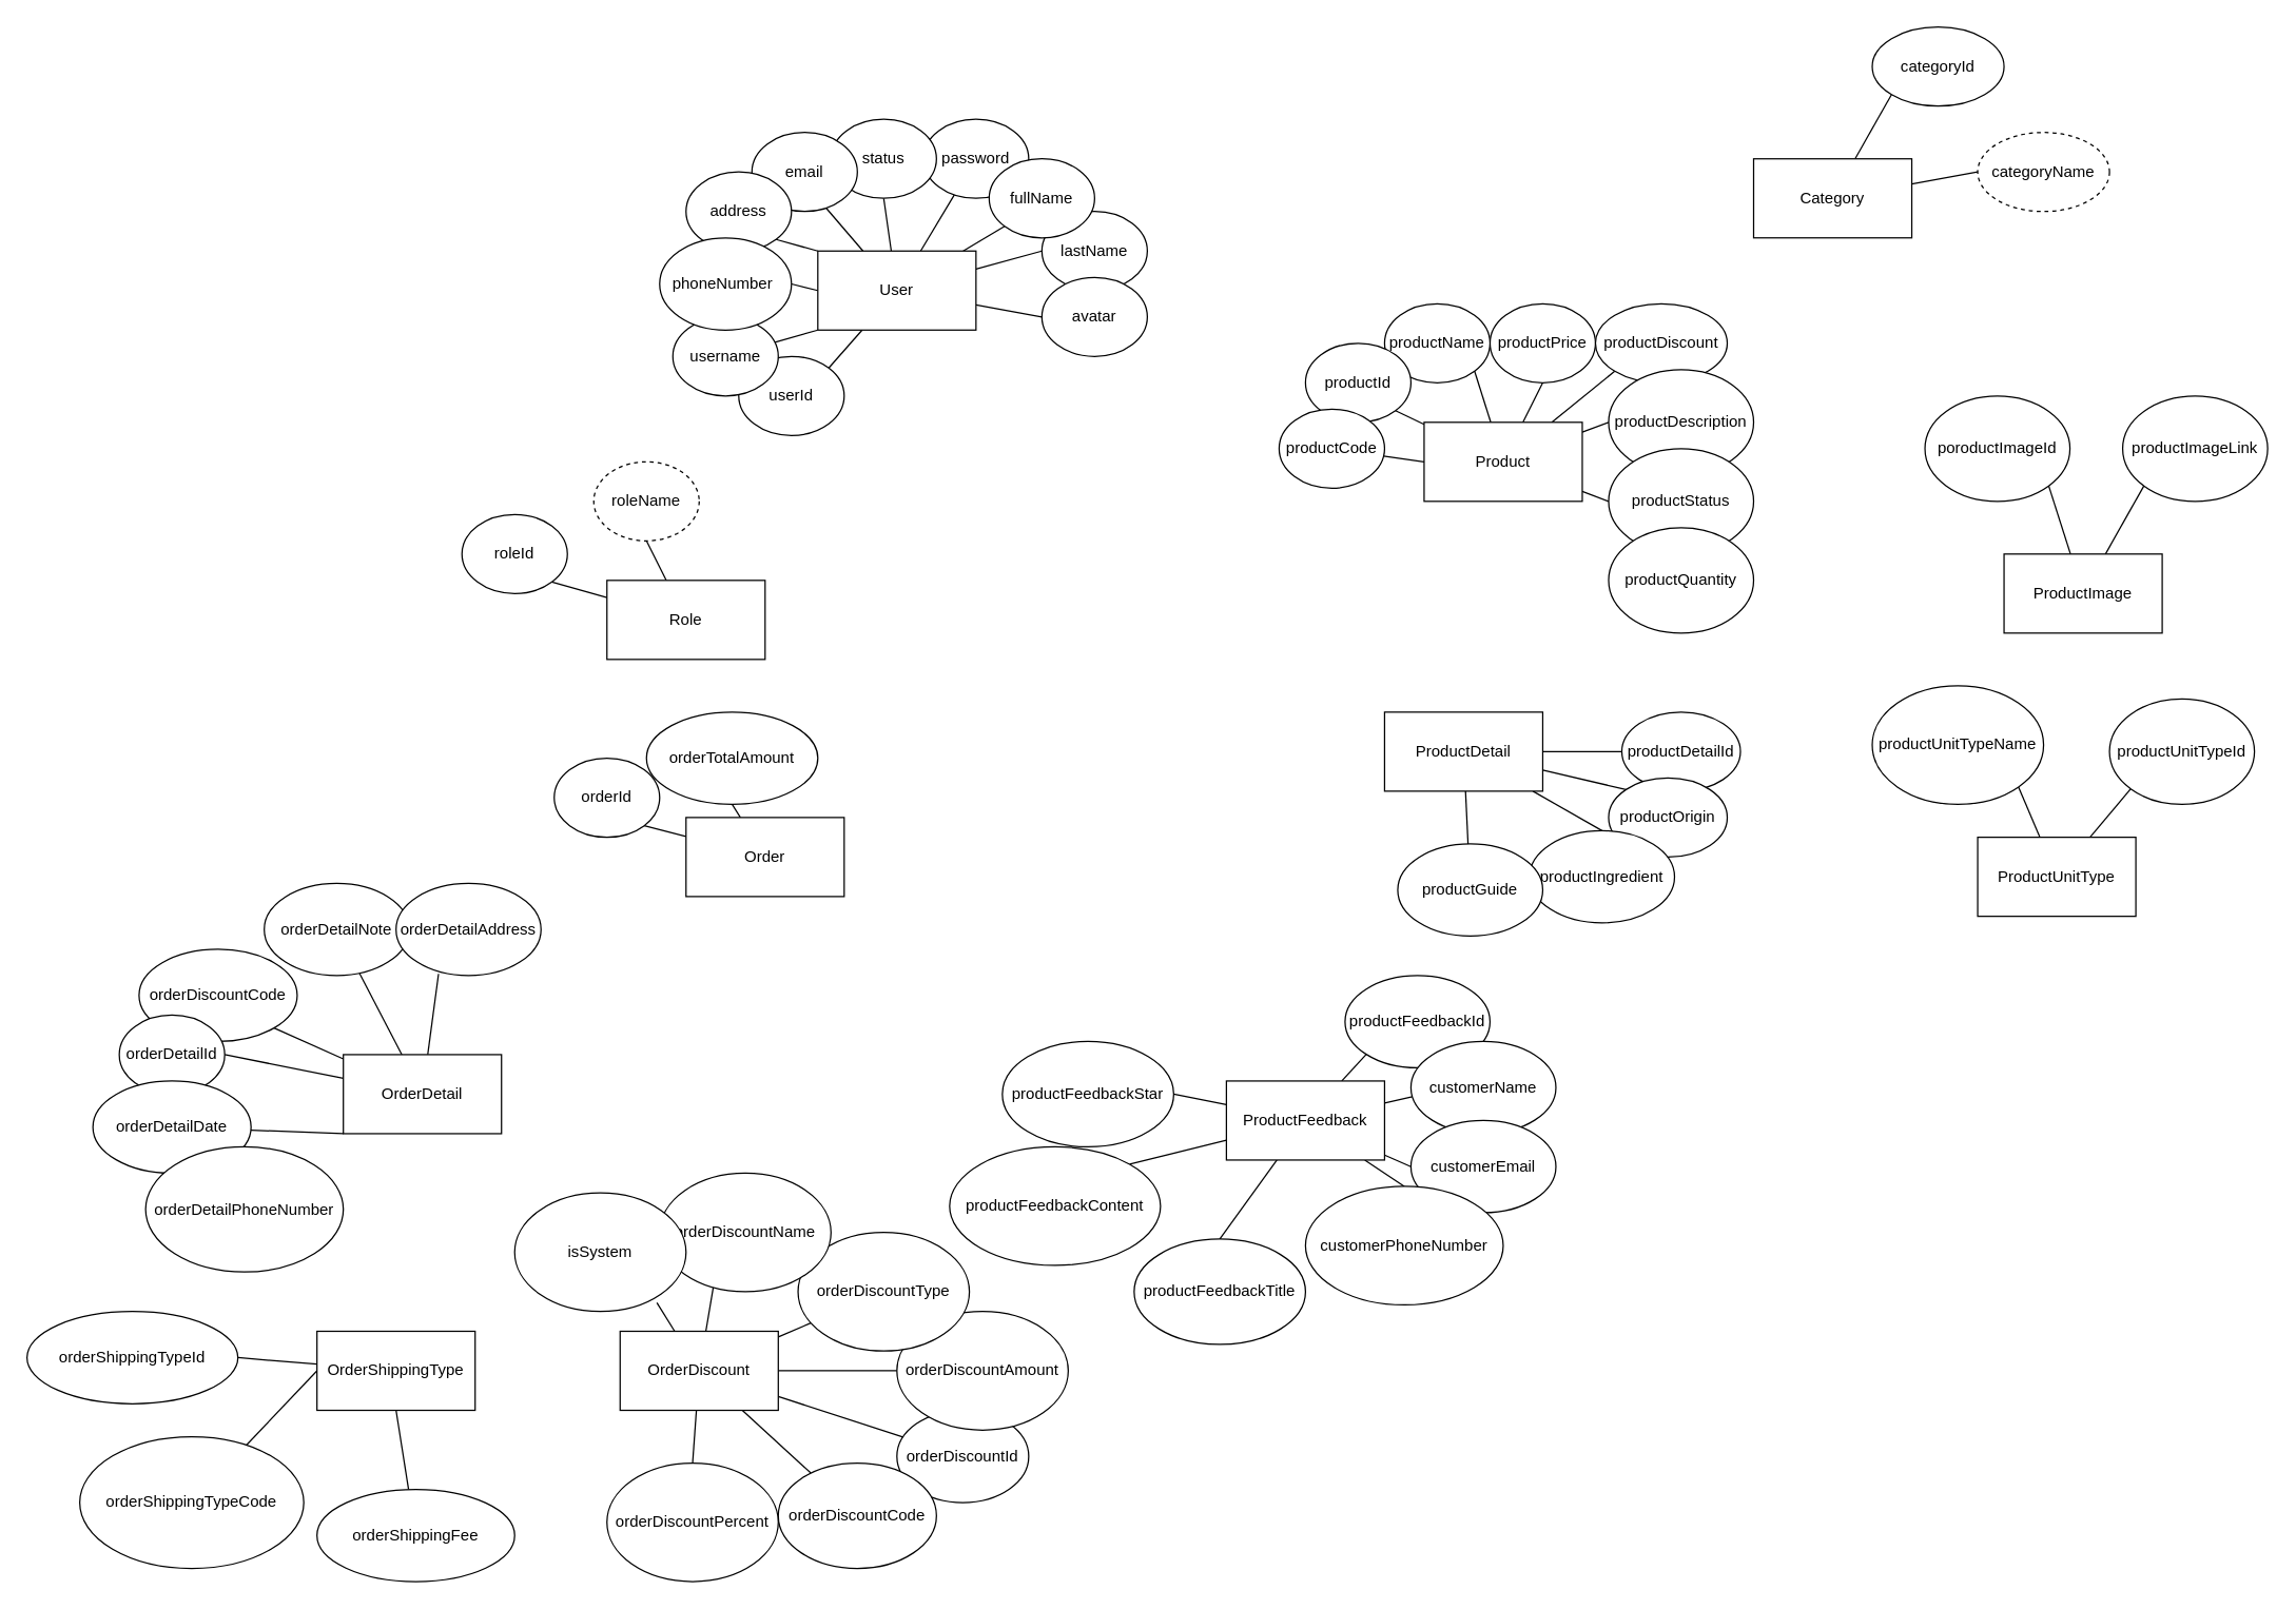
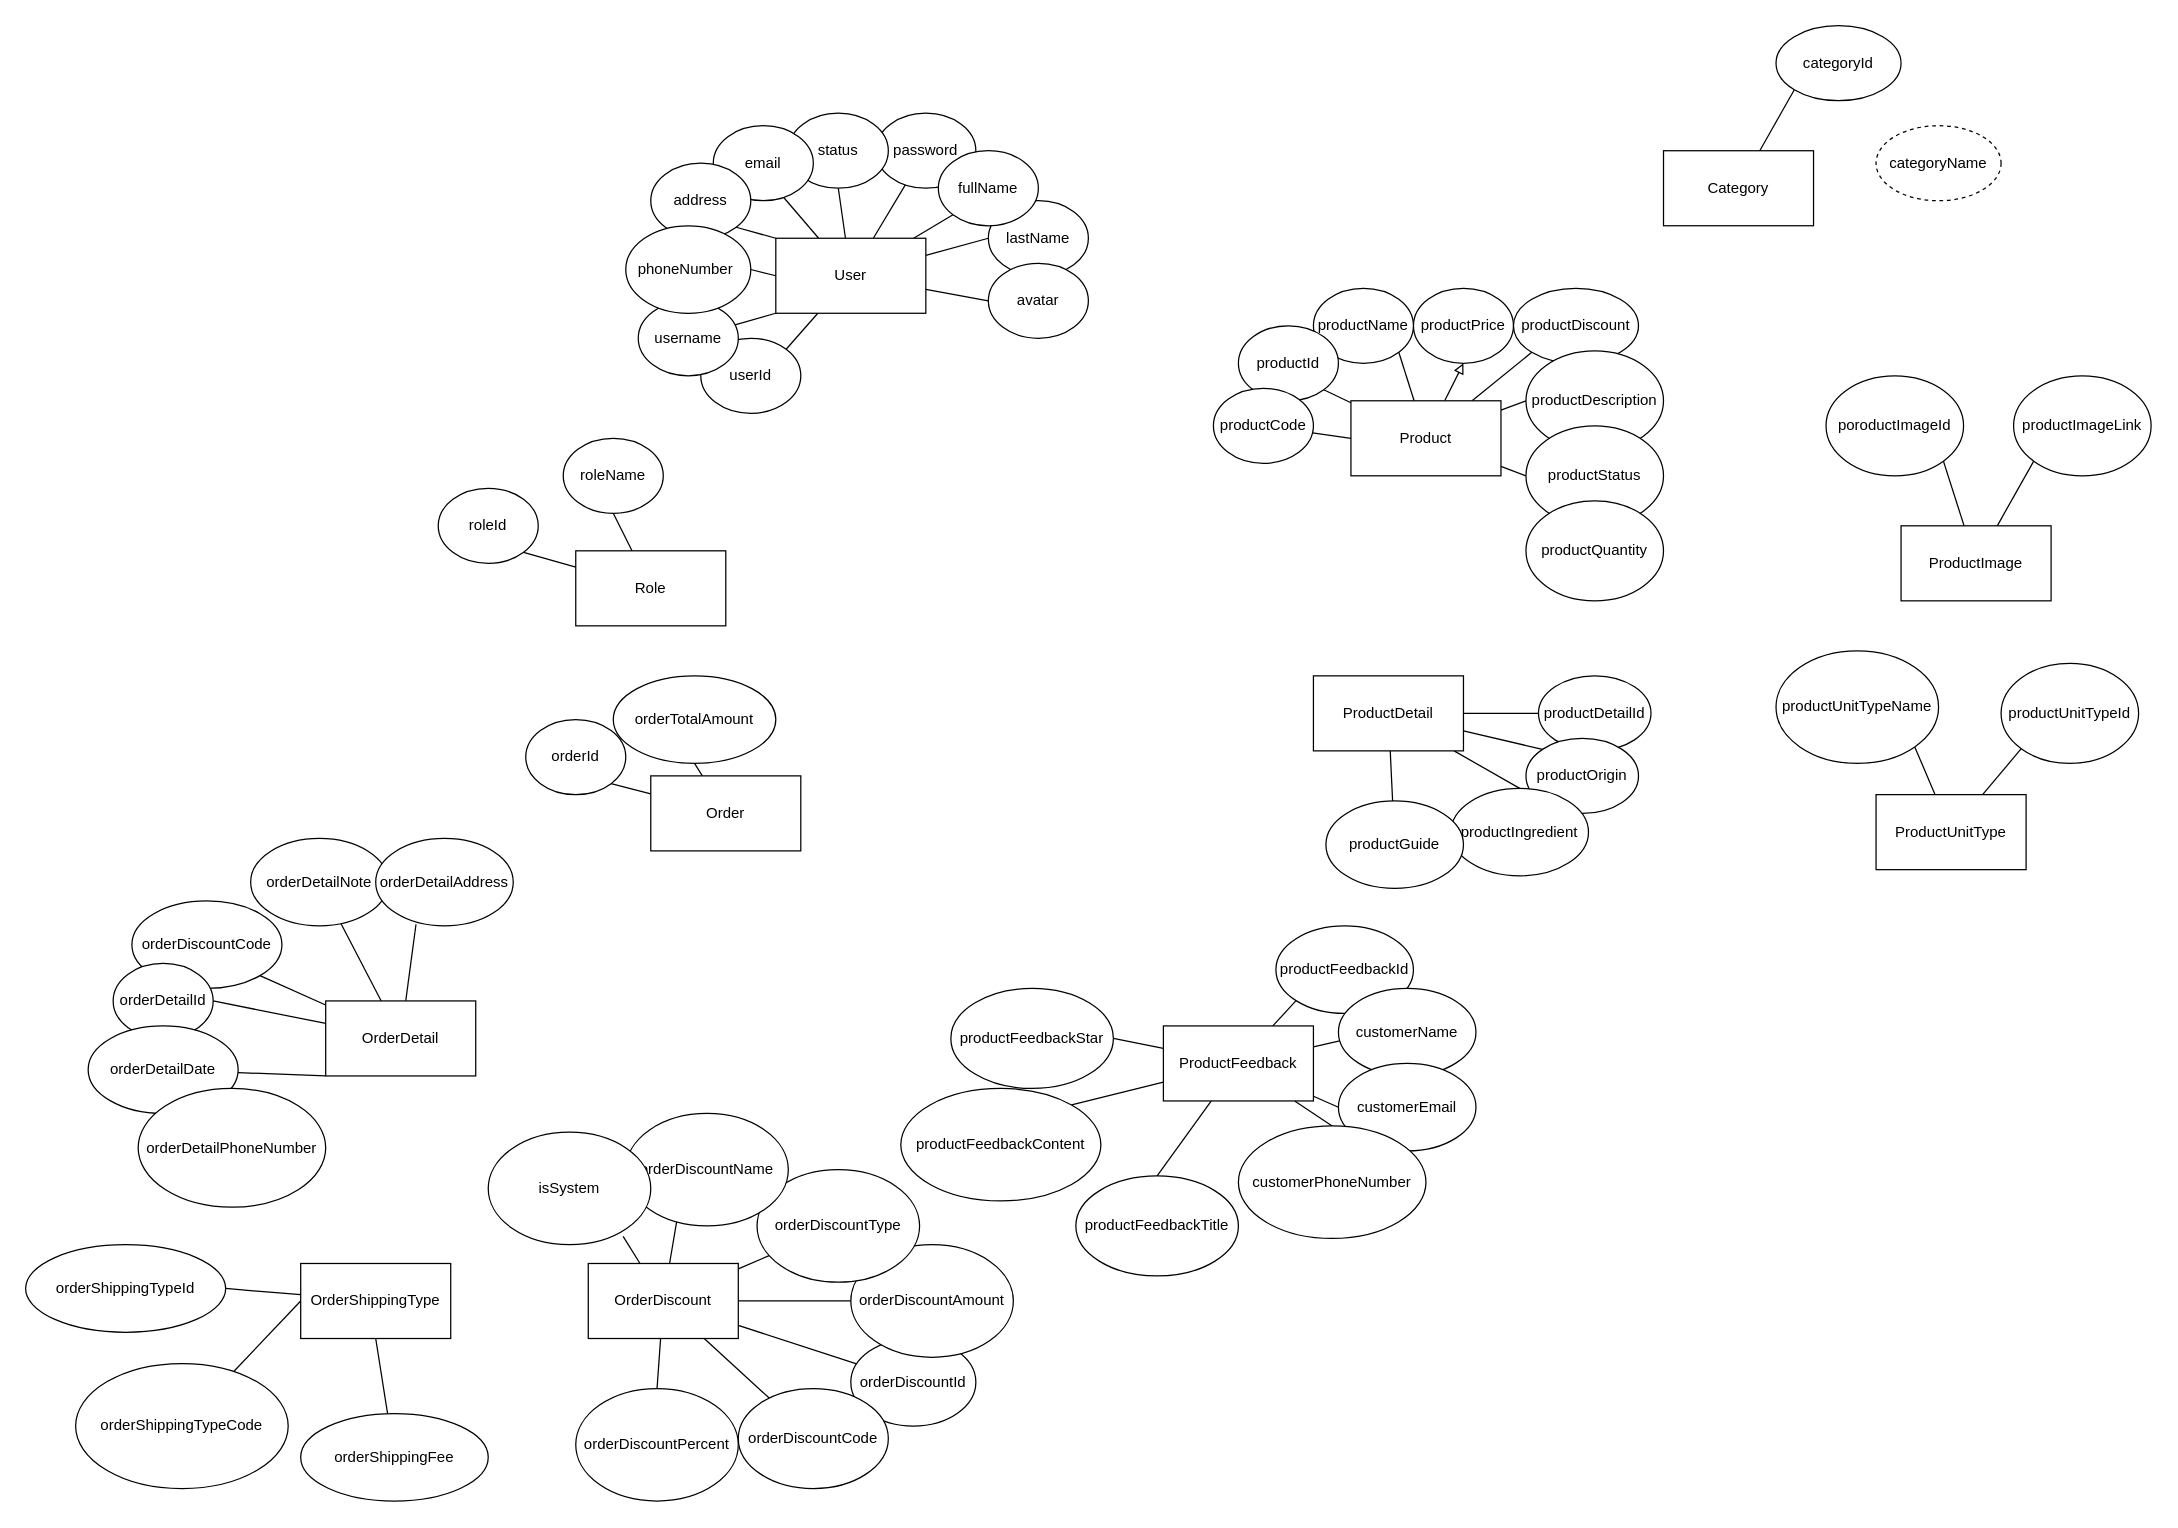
- <mxCell id="113" style="edgeStyle=none;rounded=0;orthogonalLoop=1;jettySize=auto;html=1;entryX=0;entryY=0.5;entryDx=0;entryDy=0;endArrow=none;endFill=0;" parent="1" source="114" target="116" edge="1"><mxGeometry relative="1" as="geometry" /></mxCell>
- <mxCell id="4" style="edgeStyle=none;rounded=0;orthogonalLoop=1;jettySize=auto;html=1;entryX=0.5;entryY=1;entryDx=0;entryDy=0;endArrow=none;endFill=0;" parent="1" source="8" target="35" edge="1"><mxGeometry relative="1" as="geometry" /></mxCell>
+ <mxCell id="4" style="edgeStyle=none;rounded=0;orthogonalLoop=1;jettySize=auto;html=1;entryX=0.5;entryY=1;entryDx=0;entryDy=0;endArrow=block;endFill=0;" parent="1" source="8" target="35" edge="1"><mxGeometry relative="1" as="geometry" /></mxCell>
- <mxCell id="34" value="roleName" style="ellipse;whiteSpace=wrap;html=1;dashed=1;" parent="1" vertex="1"><mxGeometry x="450" y="350" width="80" height="60" as="geometry" /></mxCell>
+ <mxCell id="34" value="roleName" style="ellipse;whiteSpace=wrap;html=1;" parent="1" vertex="1"><mxGeometry x="450" y="350" width="80" height="60" as="geometry" /></mxCell>
